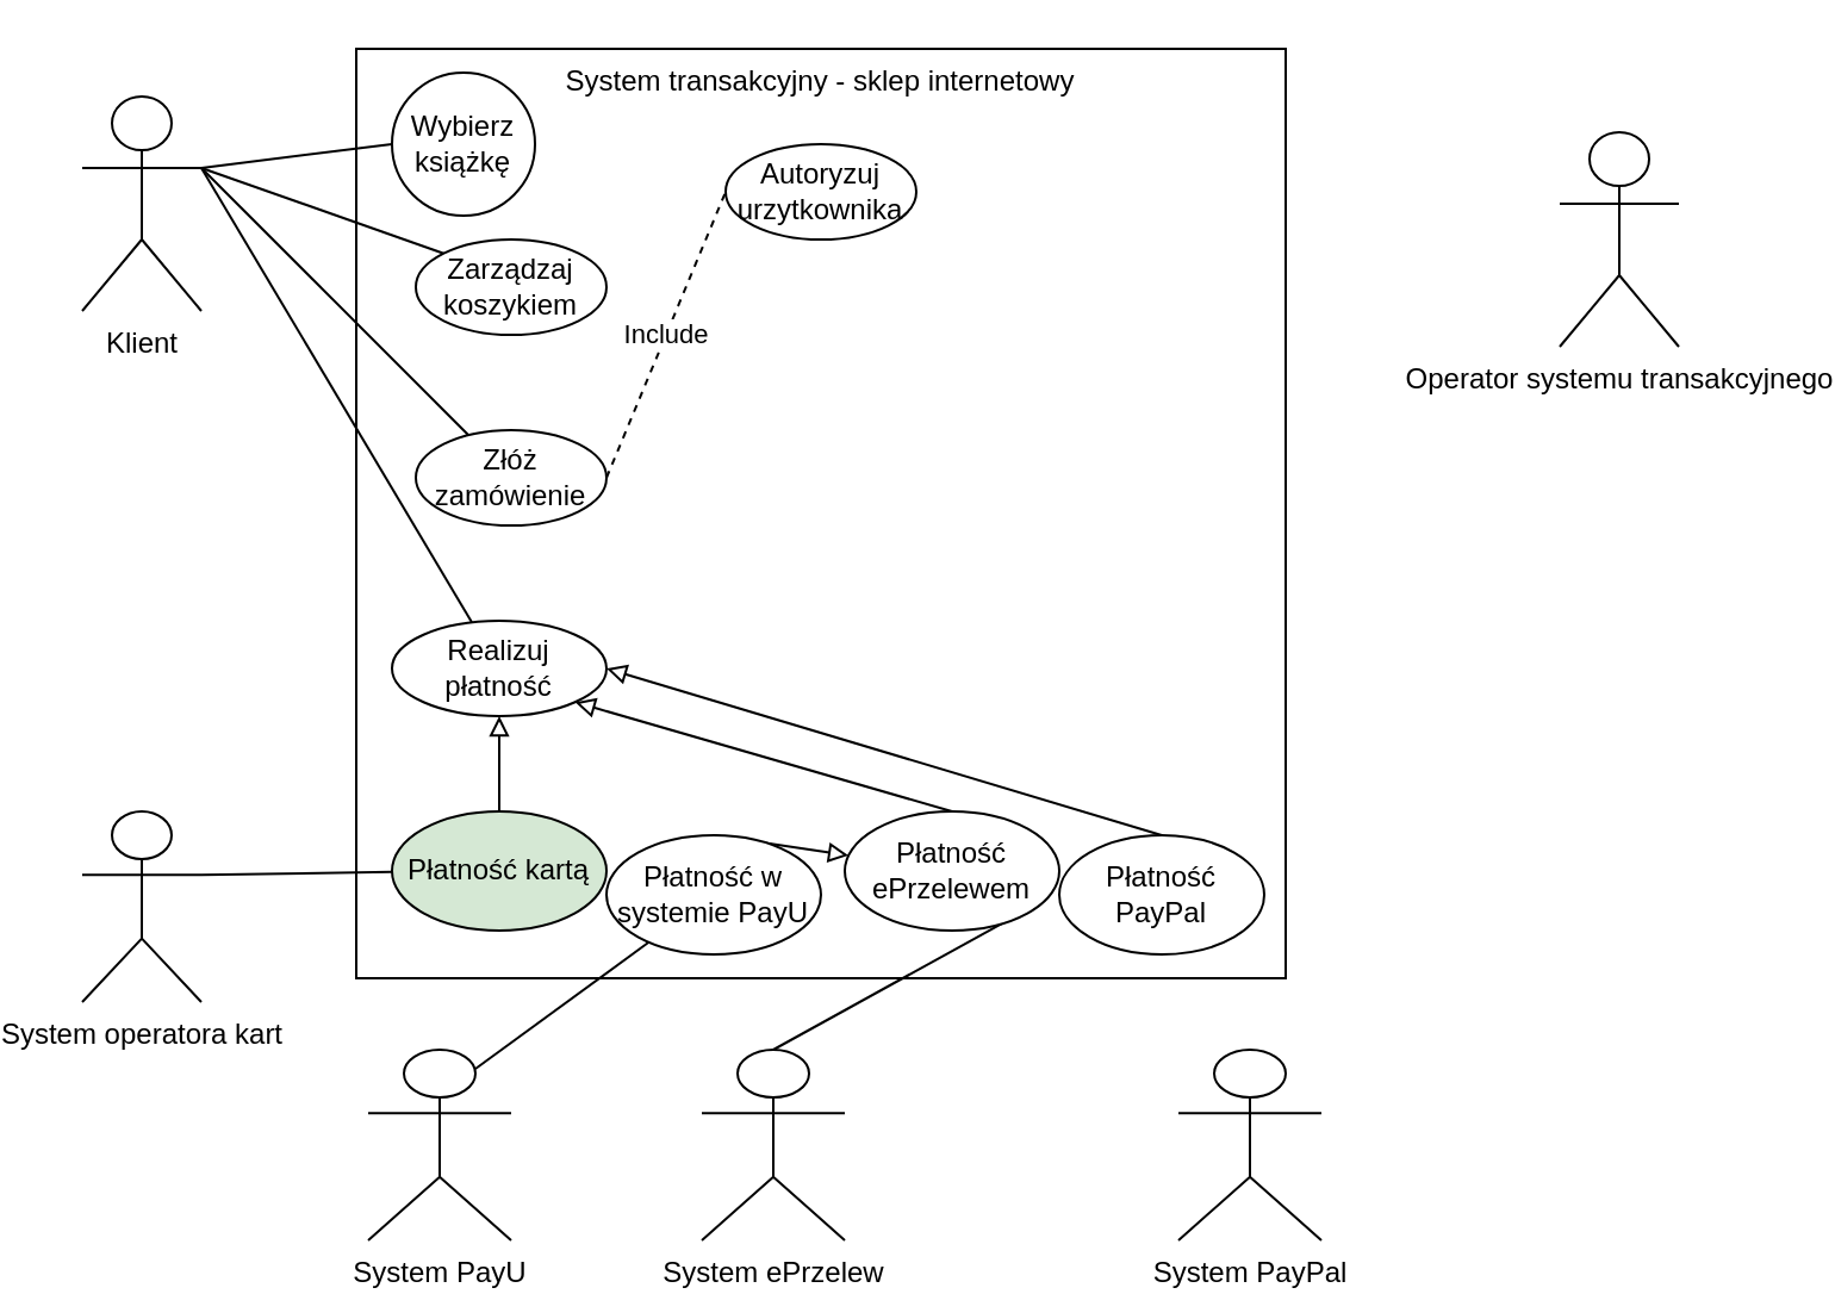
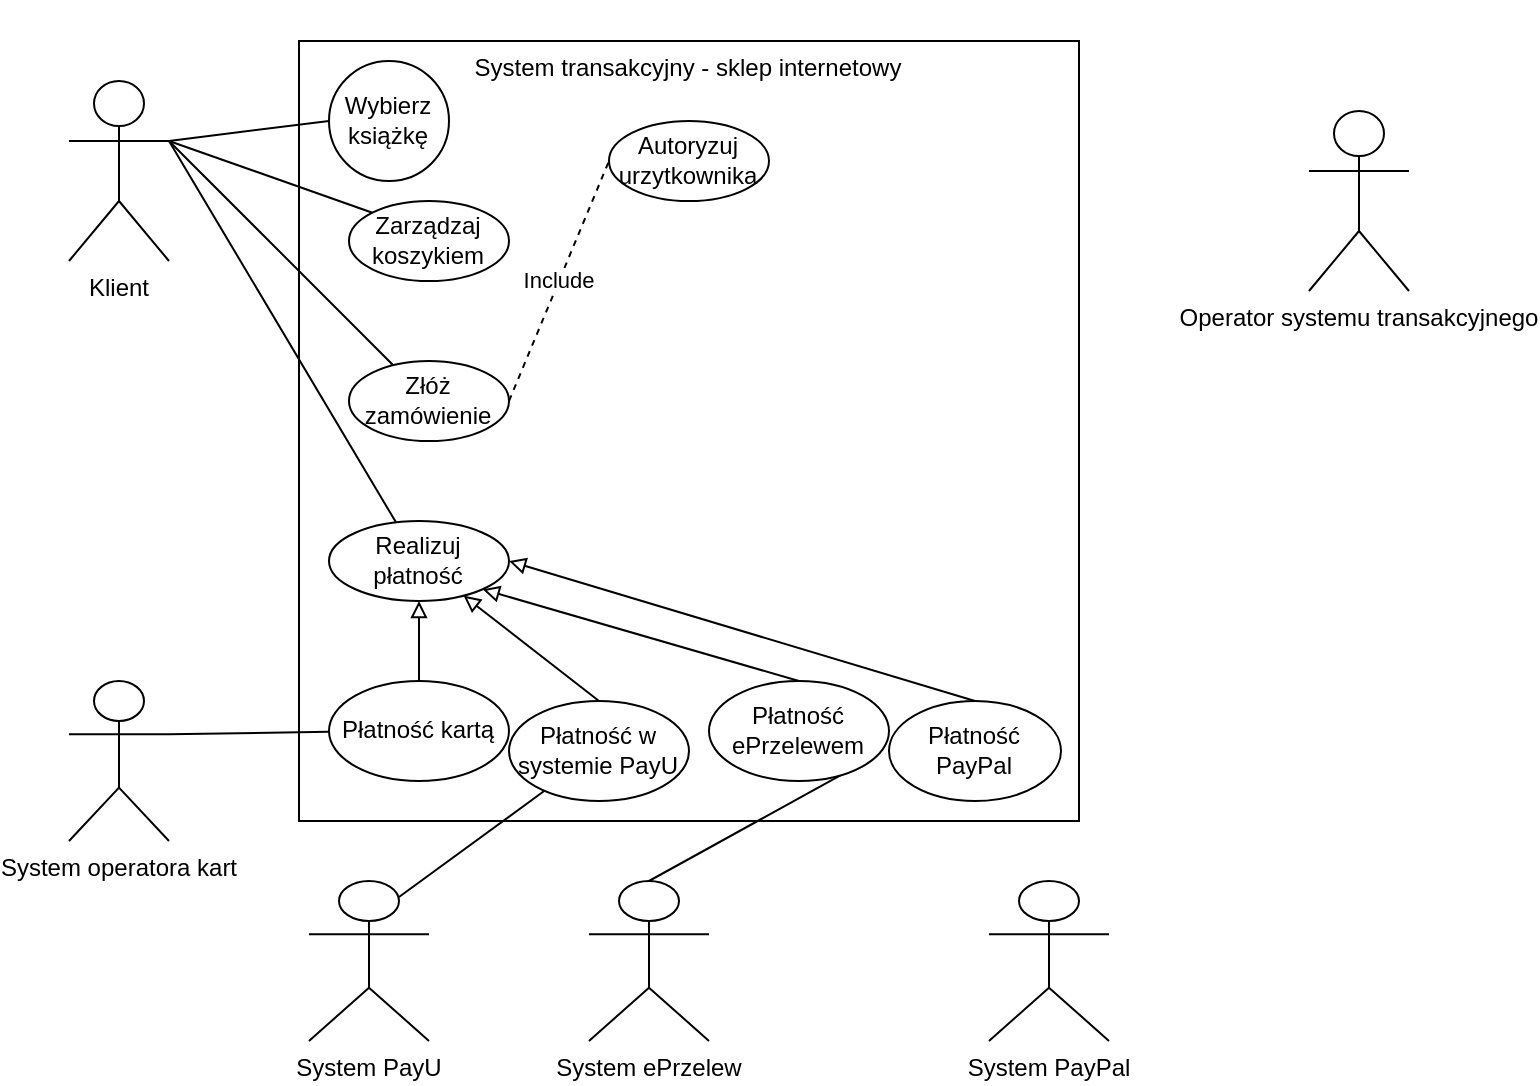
- <mxCell id="28" style="edgeStyle=none;rounded=0;orthogonalLoop=1;jettySize=auto;html=1;exitX=0.5;exitY=0;exitDx=0;exitDy=0;endArrow=block;endFill=0;" edge="1" parent="1" source="29" target="27"><mxGeometry relative="1" as="geometry" /></mxCell>
+ <mxCell id="28" style="edgeStyle=none;rounded=0;orthogonalLoop=1;jettySize=auto;html=1;exitX=0.5;exitY=0;exitDx=0;exitDy=0;endArrow=block;endFill=0;" edge="1" parent="1" source="29" target="21"><mxGeometry relative="1" as="geometry" /></mxCell>
- <mxCell id="25" value="Płatność kartą" style="ellipse;whiteSpace=wrap;html=1;rounded=0;shadow=0;glass=0;sketch=0;fillColor=#d5e8d4;" vertex="1" parent="1"><mxGeometry x="150" y="340" width="90" height="50" as="geometry" /></mxCell>
+ <mxCell id="25" value="Płatność kartą" style="ellipse;whiteSpace=wrap;html=1;rounded=0;shadow=0;glass=0;sketch=0;" vertex="1" parent="1"><mxGeometry x="150" y="340" width="90" height="50" as="geometry" /></mxCell>
